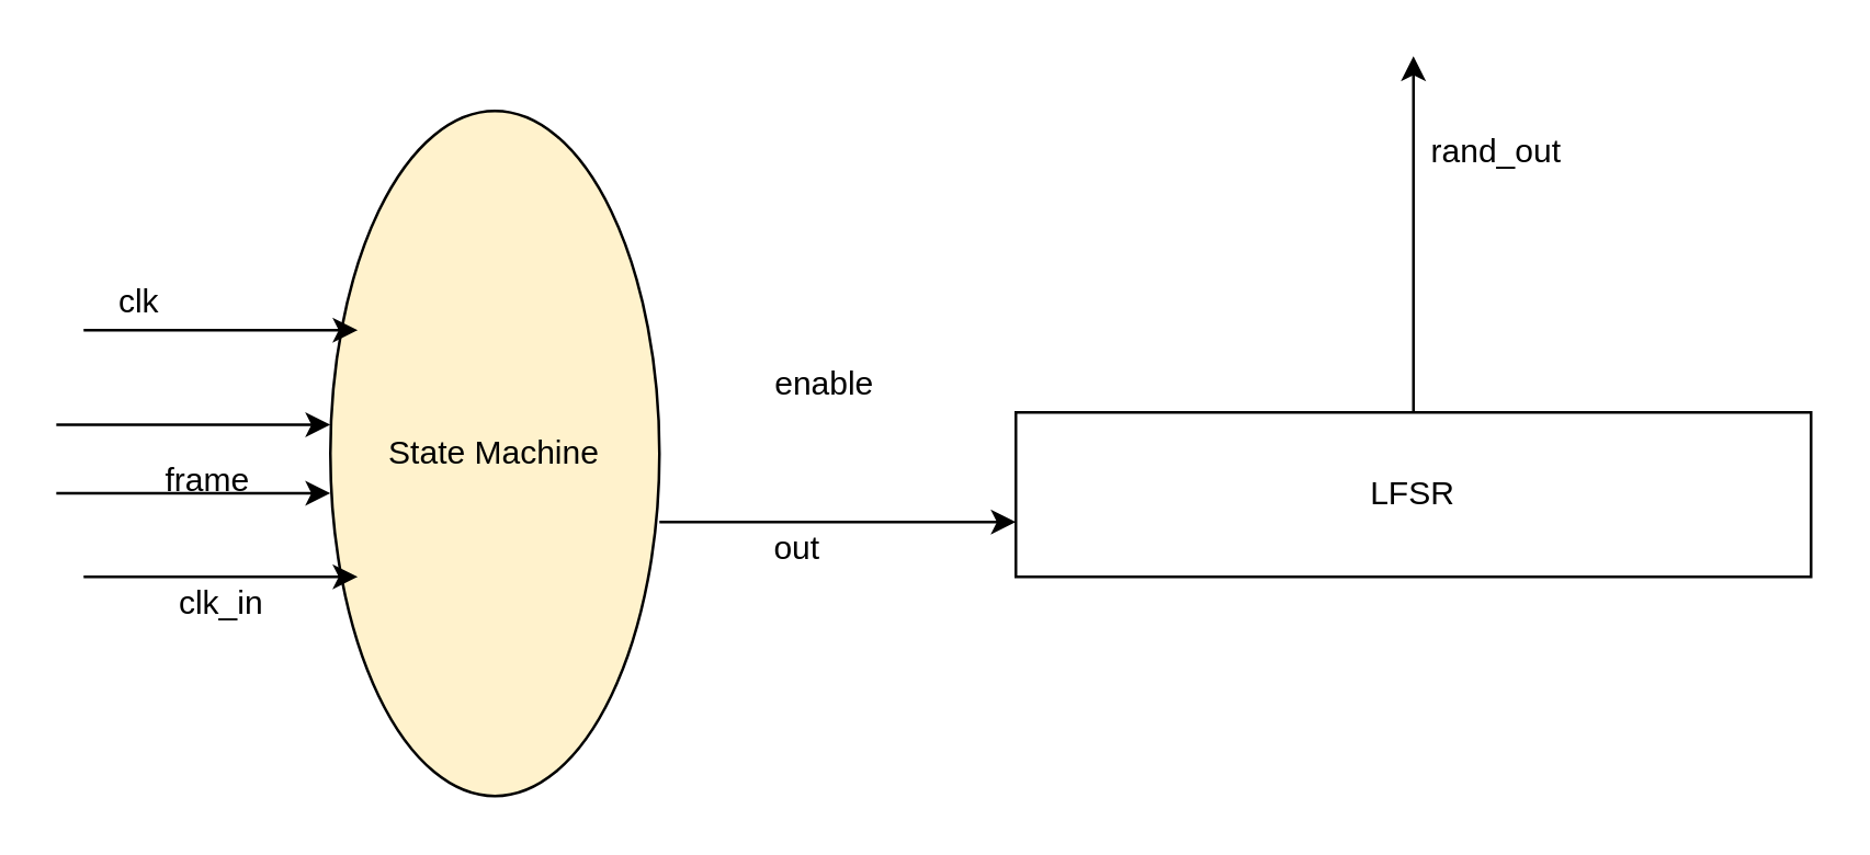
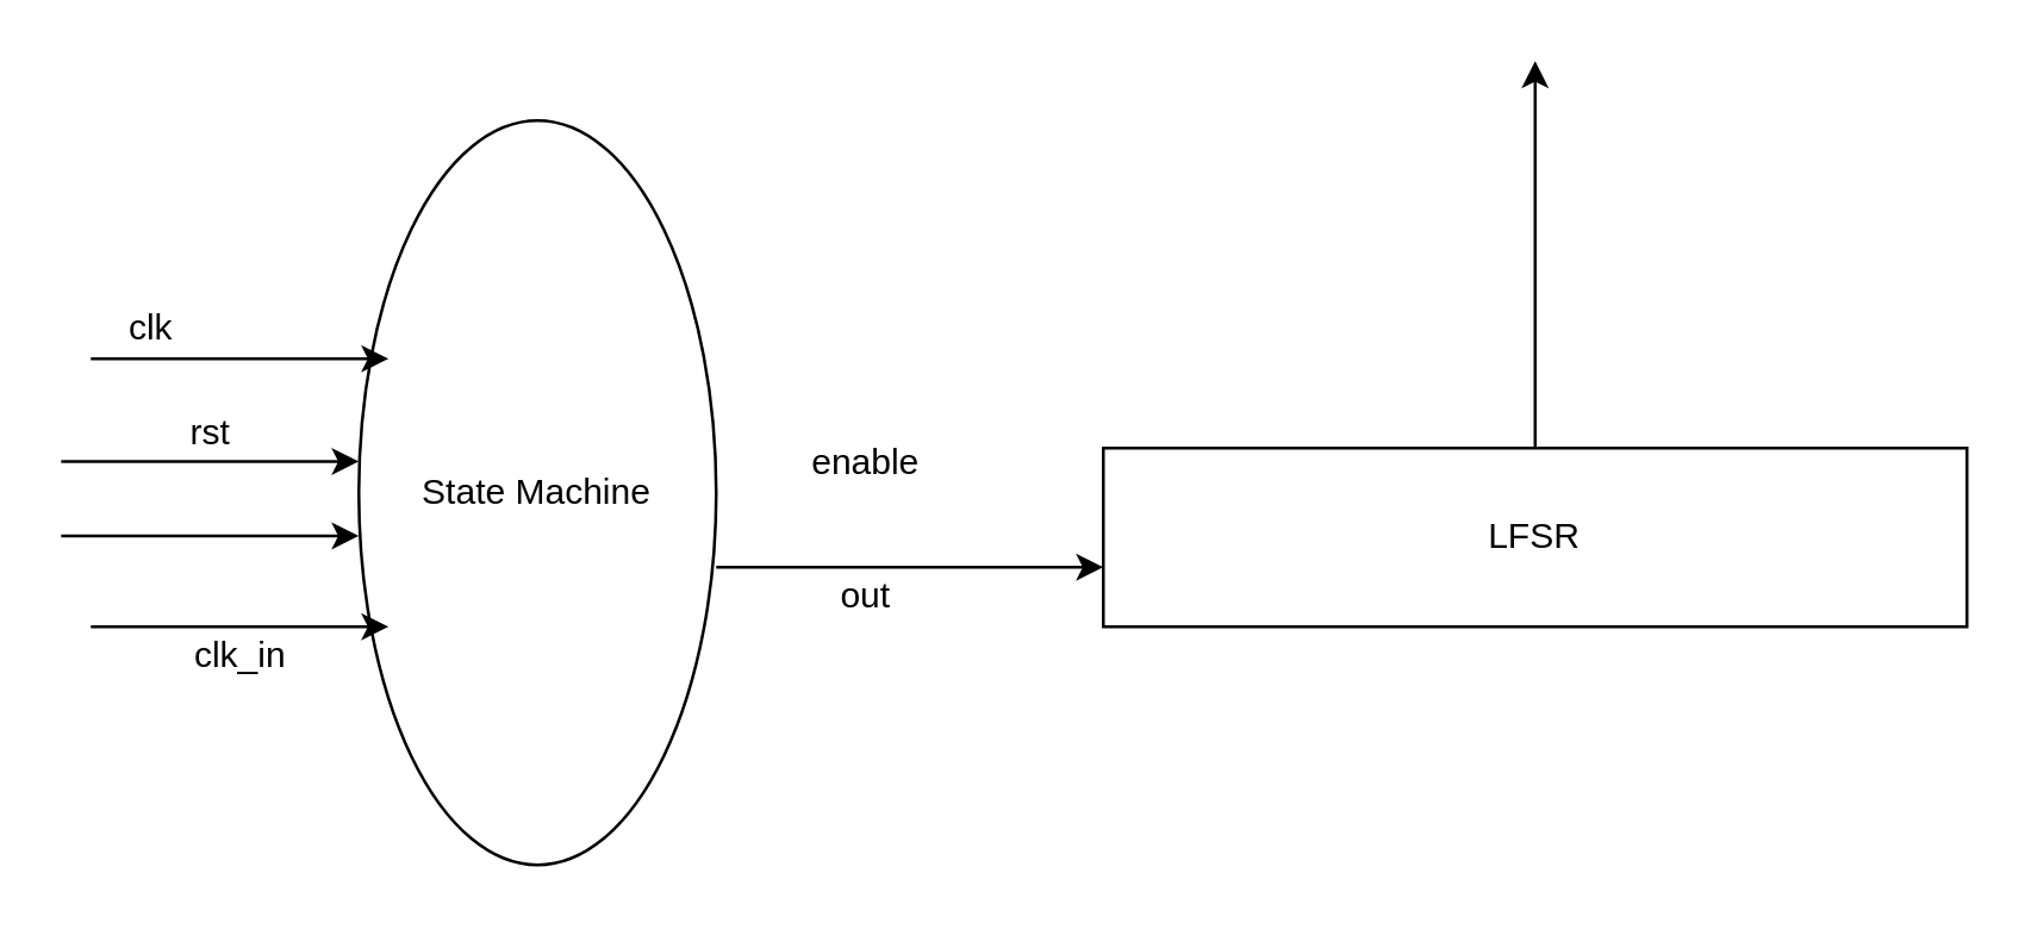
- <mxCell id="6" value="rand_out" style="text;html=1;align=center;verticalAlign=middle;resizable=0;points=[];autosize=1;strokeColor=none;fillColor=none;" vertex="1" parent="1"><mxGeometry x="510" y="40" width="70" height="30" as="geometry" /></mxCell>
- <mxCell id="5" value="enable" style="text;html=1;align=center;verticalAlign=middle;resizable=0;points=[];autosize=1;strokeColor=none;fillColor=none;" vertex="1" parent="1"><mxGeometry x="270" y="125" width="60" height="30" as="geometry" /></mxCell>
+ <mxCell id="5" value="enable" style="text;html=1;align=center;verticalAlign=middle;resizable=0;points=[];autosize=1;strokeColor=none;fillColor=none;" vertex="1" parent="1"><mxGeometry x="260" y="140" width="60" height="30" as="geometry" /></mxCell>
+ <mxCell id="12" value="rst" style="text;html=1;align=center;verticalAlign=middle;resizable=0;points=[];autosize=1;strokeColor=none;fillColor=none;" vertex="1" parent="1"><mxGeometry x="50" y="130" width="40" height="30" as="geometry" /></mxCell>
- <mxCell id="2" value="State Machine" style="ellipse;whiteSpace=wrap;html=1;fillColor=#fff2cc;" vertex="1" parent="1"><mxGeometry x="120" y="40" width="120" height="250" as="geometry" /></mxCell>
+ <mxCell id="2" value="State Machine" style="ellipse;whiteSpace=wrap;html=1;" vertex="1" parent="1"><mxGeometry x="120" y="40" width="120" height="250" as="geometry" /></mxCell>
- <mxCell id="13" value="frame" style="text;html=1;align=center;verticalAlign=middle;resizable=0;points=[];autosize=1;strokeColor=none;fillColor=none;" vertex="1" parent="1"><mxGeometry x="50" y="160" width="50" height="30" as="geometry" /></mxCell>
